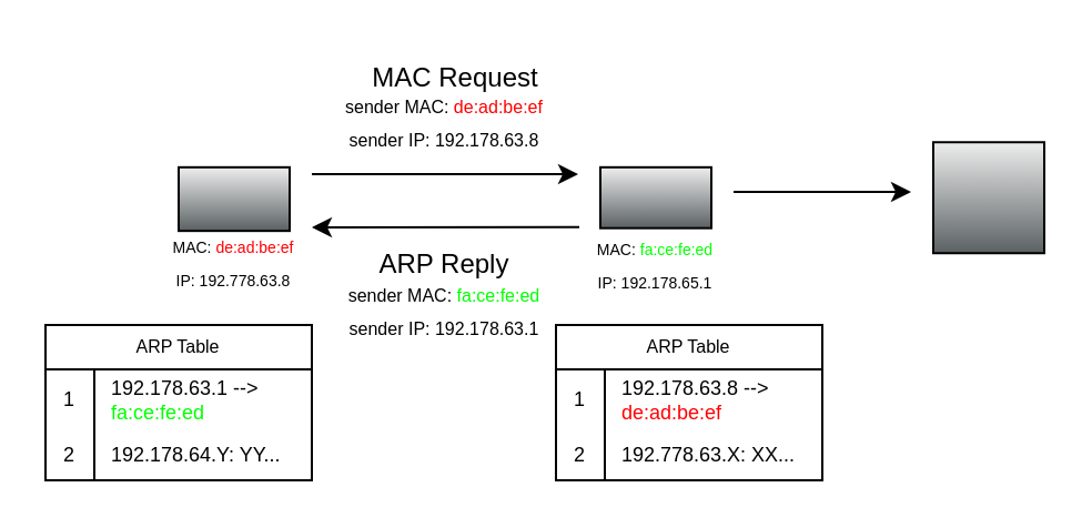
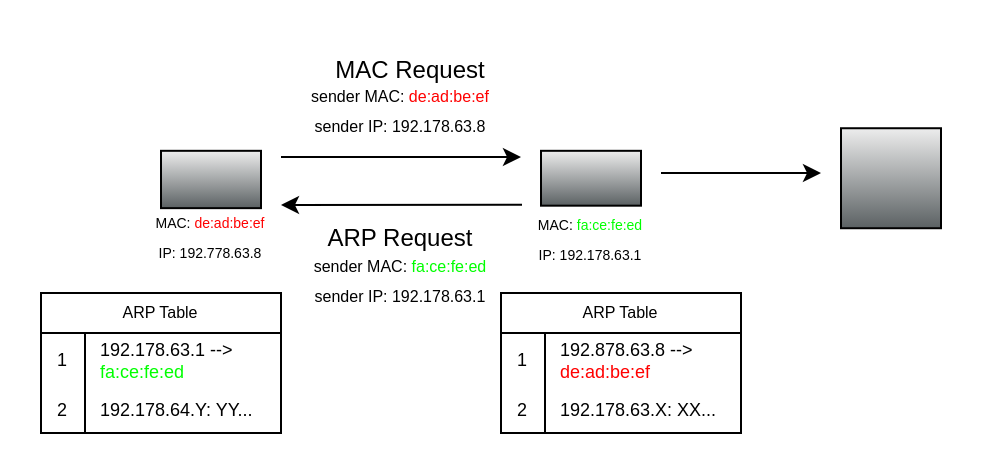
- <mxCell id="8" value="&lt;div&gt;&lt;font style=&quot;font-size: 7px;&quot;&gt;MAC: &lt;font style=&quot;color: rgb(0, 255, 0);&quot;&gt;fa:ce:fe:ed&lt;/font&gt;&lt;/font&gt;&lt;/div&gt;&lt;font style=&quot;font-size: 7px;&quot;&gt;IP: 192.178.65.1&lt;/font&gt;" style="text;strokeColor=none;align=center;fillColor=none;html=1;verticalAlign=middle;whiteSpace=wrap;rounded=0;" vertex="1" parent="1"><mxGeometry x="265" y="102.96" width="60" height="30" as="geometry" /></mxCell>
+ <mxCell id="8" value="&lt;div&gt;&lt;font style=&quot;font-size: 7px;&quot;&gt;MAC: &lt;font style=&quot;color: rgb(0, 255, 0);&quot;&gt;fa:ce:fe:ed&lt;/font&gt;&lt;/font&gt;&lt;/div&gt;&lt;font style=&quot;font-size: 7px;&quot;&gt;IP: 192.178.63.1&lt;/font&gt;" style="text;strokeColor=none;align=center;fillColor=none;html=1;verticalAlign=middle;whiteSpace=wrap;rounded=0;" vertex="1" parent="1"><mxGeometry x="265" y="102.96" width="60" height="30" as="geometry" /></mxCell>
- <mxCell id="12" value="ARP Reply" style="text;strokeColor=none;align=center;fillColor=none;html=1;verticalAlign=middle;whiteSpace=wrap;rounded=0;" vertex="1" parent="1"><mxGeometry x="140" y="103.58" width="120" height="30" as="geometry" /></mxCell>
+ <mxCell id="12" value="ARP Request" style="text;strokeColor=none;align=center;fillColor=none;html=1;verticalAlign=middle;whiteSpace=wrap;rounded=0;" vertex="1" parent="1"><mxGeometry x="140" y="103.58" width="120" height="30" as="geometry" /></mxCell>
- <mxCell id="17" value="&lt;font&gt;192.178.63.8 --&amp;gt; &lt;font style=&quot;color: rgb(255, 0, 0);&quot;&gt;de:ad:be:ef&lt;/font&gt;&lt;/font&gt;" style="shape=partialRectangle;html=1;whiteSpace=wrap;connectable=0;fillColor=none;top=0;left=0;bottom=0;right=0;align=left;spacingLeft=6;overflow=hidden;strokeColor=inherit;fontSize=9;" vertex="1" parent="15"><mxGeometry x="22" width="98" height="27" as="geometry"><mxRectangle width="98" height="27" as="alternateBounds" /></mxGeometry></mxCell>
+ <mxCell id="17" value="&lt;font&gt;192.878.63.8 --&amp;gt; &lt;font style=&quot;color: rgb(255, 0, 0);&quot;&gt;de:ad:be:ef&lt;/font&gt;&lt;/font&gt;" style="shape=partialRectangle;html=1;whiteSpace=wrap;connectable=0;fillColor=none;top=0;left=0;bottom=0;right=0;align=left;spacingLeft=6;overflow=hidden;strokeColor=inherit;fontSize=9;" vertex="1" parent="15"><mxGeometry x="22" width="98" height="27" as="geometry"><mxRectangle width="98" height="27" as="alternateBounds" /></mxGeometry></mxCell>
- <mxCell id="20" value="&lt;font&gt;192.778.63.X: XX...&lt;/font&gt;" style="shape=partialRectangle;html=1;whiteSpace=wrap;connectable=0;fillColor=none;top=0;left=0;bottom=0;right=0;align=left;spacingLeft=6;overflow=hidden;strokeColor=inherit;fontSize=9;" vertex="1" parent="18"><mxGeometry x="22" width="98" height="23" as="geometry"><mxRectangle width="98" height="23" as="alternateBounds" /></mxGeometry></mxCell>
+ <mxCell id="20" value="&lt;font&gt;192.178.63.X: XX...&lt;/font&gt;" style="shape=partialRectangle;html=1;whiteSpace=wrap;connectable=0;fillColor=none;top=0;left=0;bottom=0;right=0;align=left;spacingLeft=6;overflow=hidden;strokeColor=inherit;fontSize=9;" vertex="1" parent="18"><mxGeometry x="22" width="98" height="23" as="geometry"><mxRectangle width="98" height="23" as="alternateBounds" /></mxGeometry></mxCell>
